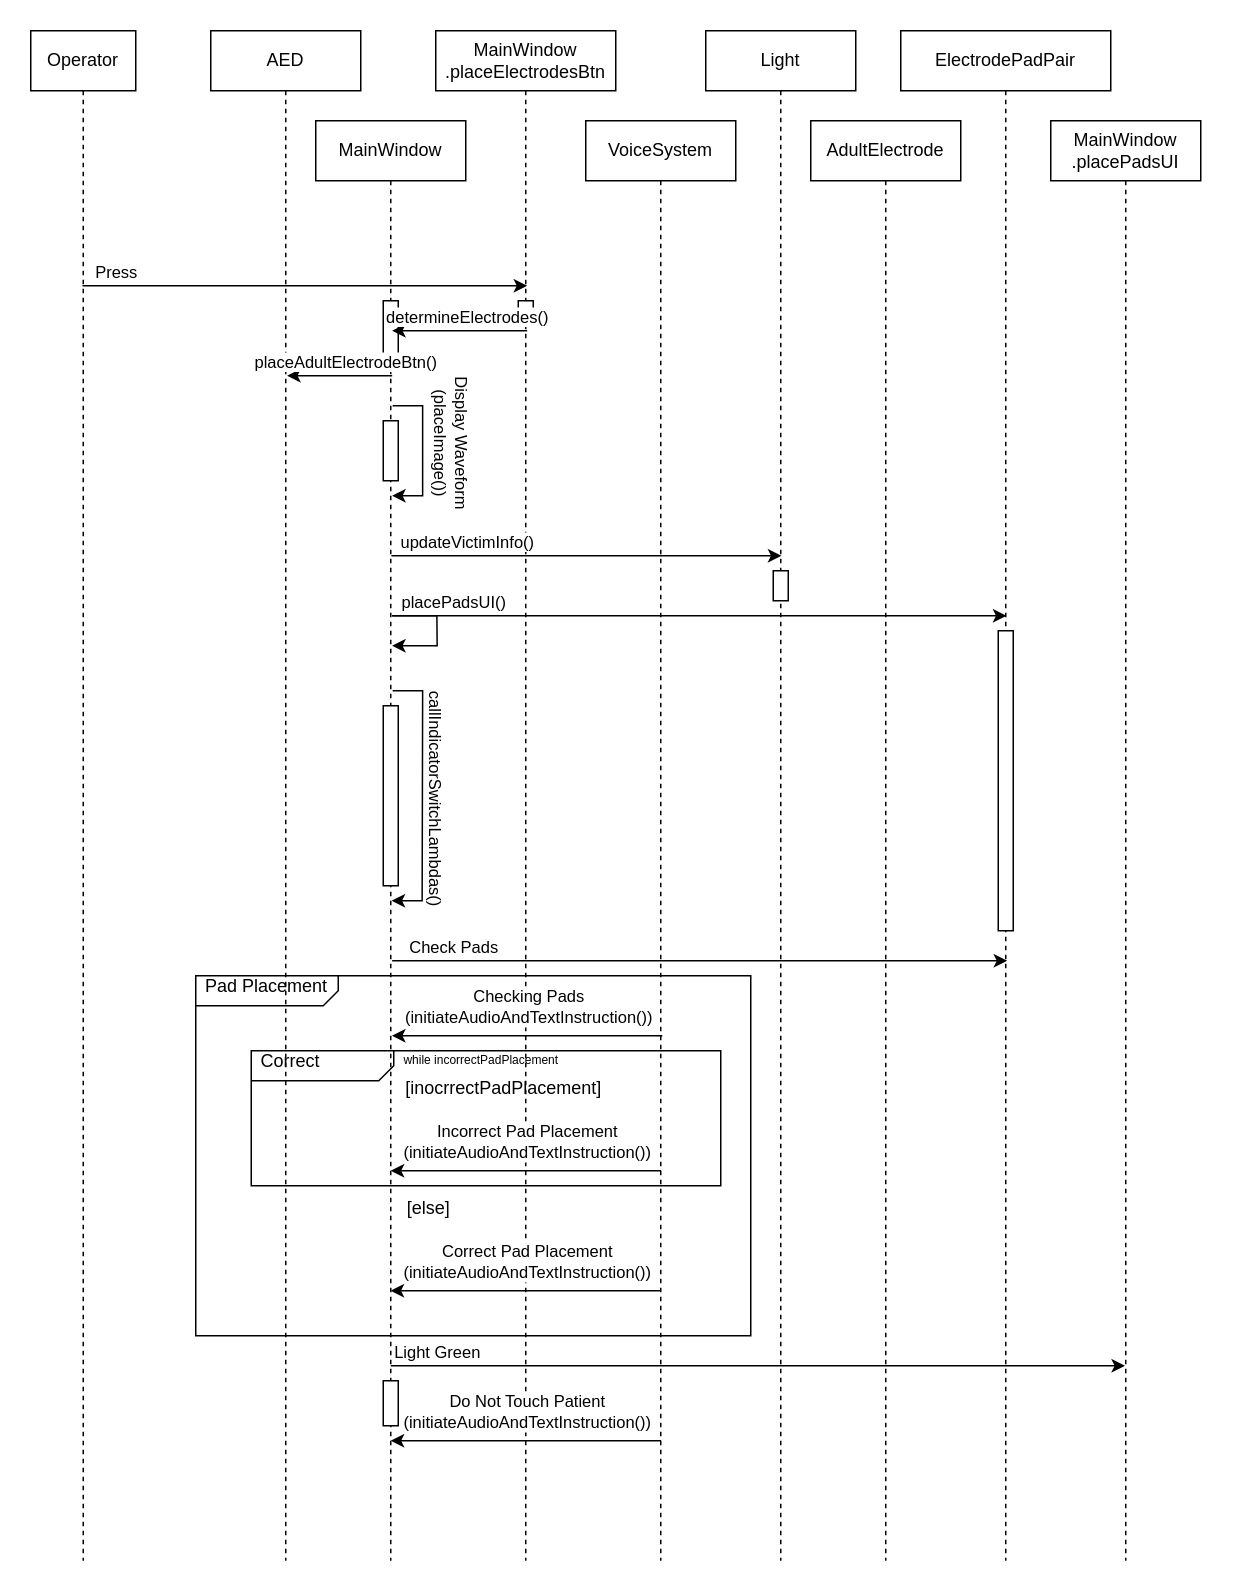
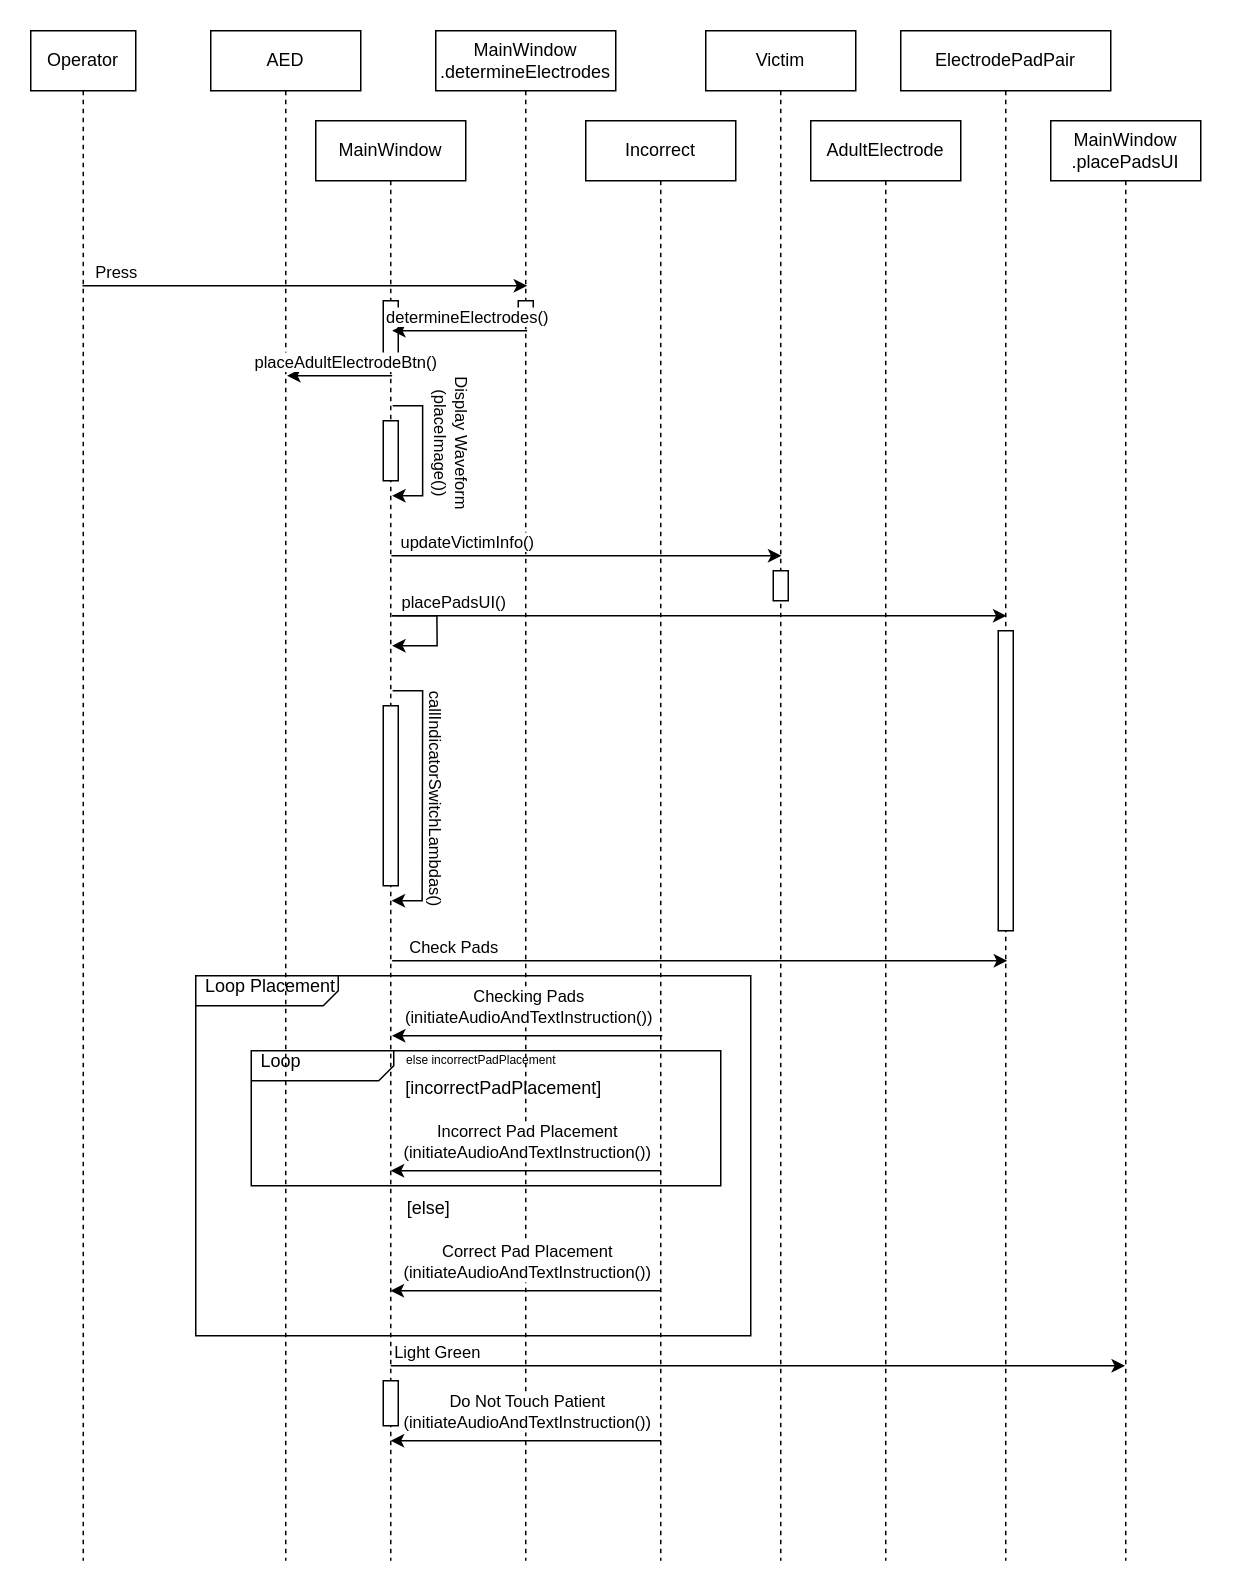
- <mxCell id="16" value="&lt;div&gt;MainWindow&lt;/div&gt;&lt;div&gt;.placeElectrodesBtn&lt;br&gt;&lt;/div&gt;" style="shape=umlLifeline;perimeter=lifelinePerimeter;whiteSpace=wrap;html=1;container=0;dropTarget=0;collapsible=0;recursiveResize=0;outlineConnect=0;portConstraint=eastwest;newEdgeStyle={&quot;edgeStyle&quot;:&quot;elbowEdgeStyle&quot;,&quot;elbow&quot;:&quot;vertical&quot;,&quot;curved&quot;:0,&quot;rounded&quot;:0};" parent="1" vertex="1"><mxGeometry x="290" y="20" width="120" height="1020" as="geometry" /></mxCell>
+ <mxCell id="16" value="&lt;div&gt;MainWindow&lt;/div&gt;&lt;div&gt;.determineElectrodes&lt;br&gt;&lt;/div&gt;" style="shape=umlLifeline;perimeter=lifelinePerimeter;whiteSpace=wrap;html=1;container=0;dropTarget=0;collapsible=0;recursiveResize=0;outlineConnect=0;portConstraint=eastwest;newEdgeStyle={&quot;edgeStyle&quot;:&quot;elbowEdgeStyle&quot;,&quot;elbow&quot;:&quot;vertical&quot;,&quot;curved&quot;:0,&quot;rounded&quot;:0};" parent="1" vertex="1"><mxGeometry x="290" y="20" width="120" height="1020" as="geometry" /></mxCell>
- <mxCell id="5" value="Light" style="shape=umlLifeline;perimeter=lifelinePerimeter;whiteSpace=wrap;html=1;container=0;dropTarget=0;collapsible=0;recursiveResize=0;outlineConnect=0;portConstraint=eastwest;newEdgeStyle={&quot;edgeStyle&quot;:&quot;elbowEdgeStyle&quot;,&quot;elbow&quot;:&quot;vertical&quot;,&quot;curved&quot;:0,&quot;rounded&quot;:0};" parent="1" vertex="1"><mxGeometry x="470" y="20" width="100" height="1020" as="geometry" /></mxCell>
+ <mxCell id="5" value="Victim" style="shape=umlLifeline;perimeter=lifelinePerimeter;whiteSpace=wrap;html=1;container=0;dropTarget=0;collapsible=0;recursiveResize=0;outlineConnect=0;portConstraint=eastwest;newEdgeStyle={&quot;edgeStyle&quot;:&quot;elbowEdgeStyle&quot;,&quot;elbow&quot;:&quot;vertical&quot;,&quot;curved&quot;:0,&quot;rounded&quot;:0};" parent="1" vertex="1"><mxGeometry x="470" y="20" width="100" height="1020" as="geometry" /></mxCell>
- <mxCell id="7" value="VoiceSystem" style="shape=umlLifeline;perimeter=lifelinePerimeter;whiteSpace=wrap;html=1;container=0;dropTarget=0;collapsible=0;recursiveResize=0;outlineConnect=0;portConstraint=eastwest;newEdgeStyle={&quot;edgeStyle&quot;:&quot;elbowEdgeStyle&quot;,&quot;elbow&quot;:&quot;vertical&quot;,&quot;curved&quot;:0,&quot;rounded&quot;:0};" parent="1" vertex="1"><mxGeometry x="390" y="80" width="100" height="960" as="geometry" /></mxCell>
+ <mxCell id="7" value="Incorrect" style="shape=umlLifeline;perimeter=lifelinePerimeter;whiteSpace=wrap;html=1;container=0;dropTarget=0;collapsible=0;recursiveResize=0;outlineConnect=0;portConstraint=eastwest;newEdgeStyle={&quot;edgeStyle&quot;:&quot;elbowEdgeStyle&quot;,&quot;elbow&quot;:&quot;vertical&quot;,&quot;curved&quot;:0,&quot;rounded&quot;:0};" parent="1" vertex="1"><mxGeometry x="390" y="80" width="100" height="960" as="geometry" /></mxCell>
- <mxCell id="41" value="&amp;nbsp; Pad Placement" style="html=1;shape=mxgraph.sysml.package;overflow=fill;labelX=95;align=left;spacingLeft=5;verticalAlign=top;spacingTop=-3;fillColor=none;" parent="1" vertex="1"><mxGeometry x="130" y="650" width="370" height="240" as="geometry" /></mxCell>
+ <mxCell id="41" value="&amp;nbsp; Loop Placement" style="html=1;shape=mxgraph.sysml.package;overflow=fill;labelX=95;align=left;spacingLeft=5;verticalAlign=top;spacingTop=-3;fillColor=none;" parent="1" vertex="1"><mxGeometry x="130" y="650" width="370" height="240" as="geometry" /></mxCell>
- <mxCell id="49" value="&lt;font style=&quot;font-size: 8px;&quot;&gt;while incorrectPadPlacement&lt;br&gt;&lt;/font&gt;" style="text;html=1;align=center;verticalAlign=middle;resizable=0;points=[];autosize=1;strokeColor=none;fillColor=none;" parent="1" vertex="1"><mxGeometry x="250" y="690" width="140" height="30" as="geometry" /></mxCell>
+ <mxCell id="49" value="&lt;font style=&quot;font-size: 8px;&quot;&gt;else incorrectPadPlacement&lt;br&gt;&lt;/font&gt;" style="text;html=1;align=center;verticalAlign=middle;resizable=0;points=[];autosize=1;strokeColor=none;fillColor=none;" parent="1" vertex="1"><mxGeometry x="250" y="690" width="140" height="30" as="geometry" /></mxCell>
- <mxCell id="48" value="&amp;nbsp; Correct" style="html=1;shape=mxgraph.sysml.package;overflow=fill;labelX=95;align=left;spacingLeft=5;verticalAlign=top;spacingTop=-3;fillColor=none;" parent="1" vertex="1"><mxGeometry x="167" y="700" width="313" height="90" as="geometry" /></mxCell>
+ <mxCell id="48" value="&amp;nbsp; Loop" style="html=1;shape=mxgraph.sysml.package;overflow=fill;labelX=95;align=left;spacingLeft=5;verticalAlign=top;spacingTop=-3;fillColor=none;" parent="1" vertex="1"><mxGeometry x="167" y="700" width="313" height="90" as="geometry" /></mxCell>
- <mxCell id="42" value="[inocrrectPadPlacement]" style="text;html=1;align=center;verticalAlign=middle;resizable=0;points=[];autosize=1;strokeColor=none;fillColor=none;" parent="1" vertex="1"><mxGeometry x="260" y="710" width="150" height="30" as="geometry" /></mxCell>
+ <mxCell id="42" value="[incorrectPadPlacement]" style="text;html=1;align=center;verticalAlign=middle;resizable=0;points=[];autosize=1;strokeColor=none;fillColor=none;" parent="1" vertex="1"><mxGeometry x="260" y="710" width="150" height="30" as="geometry" /></mxCell>
